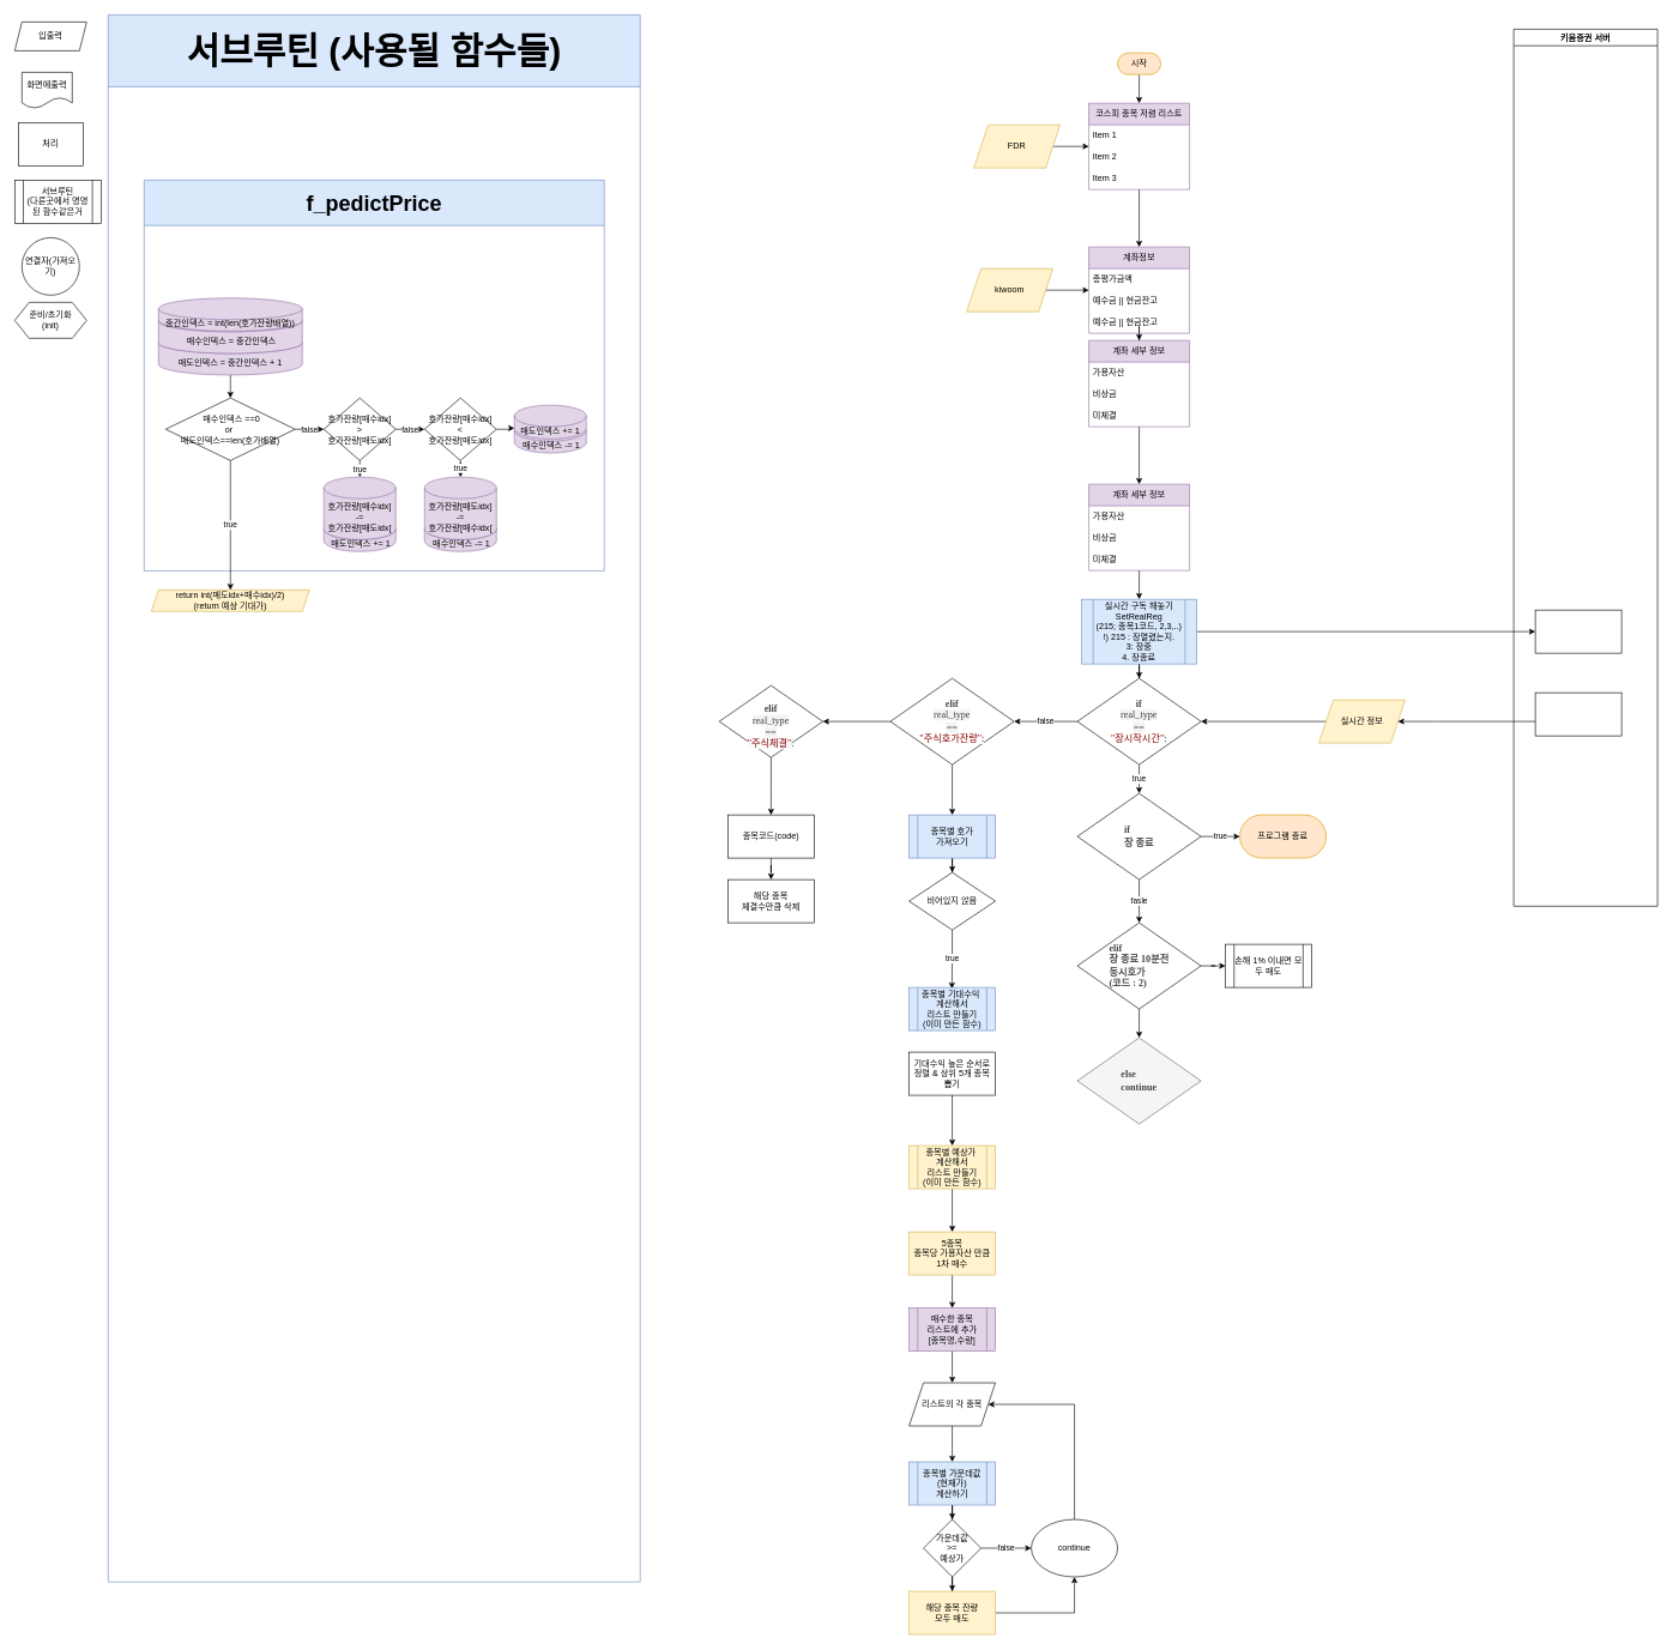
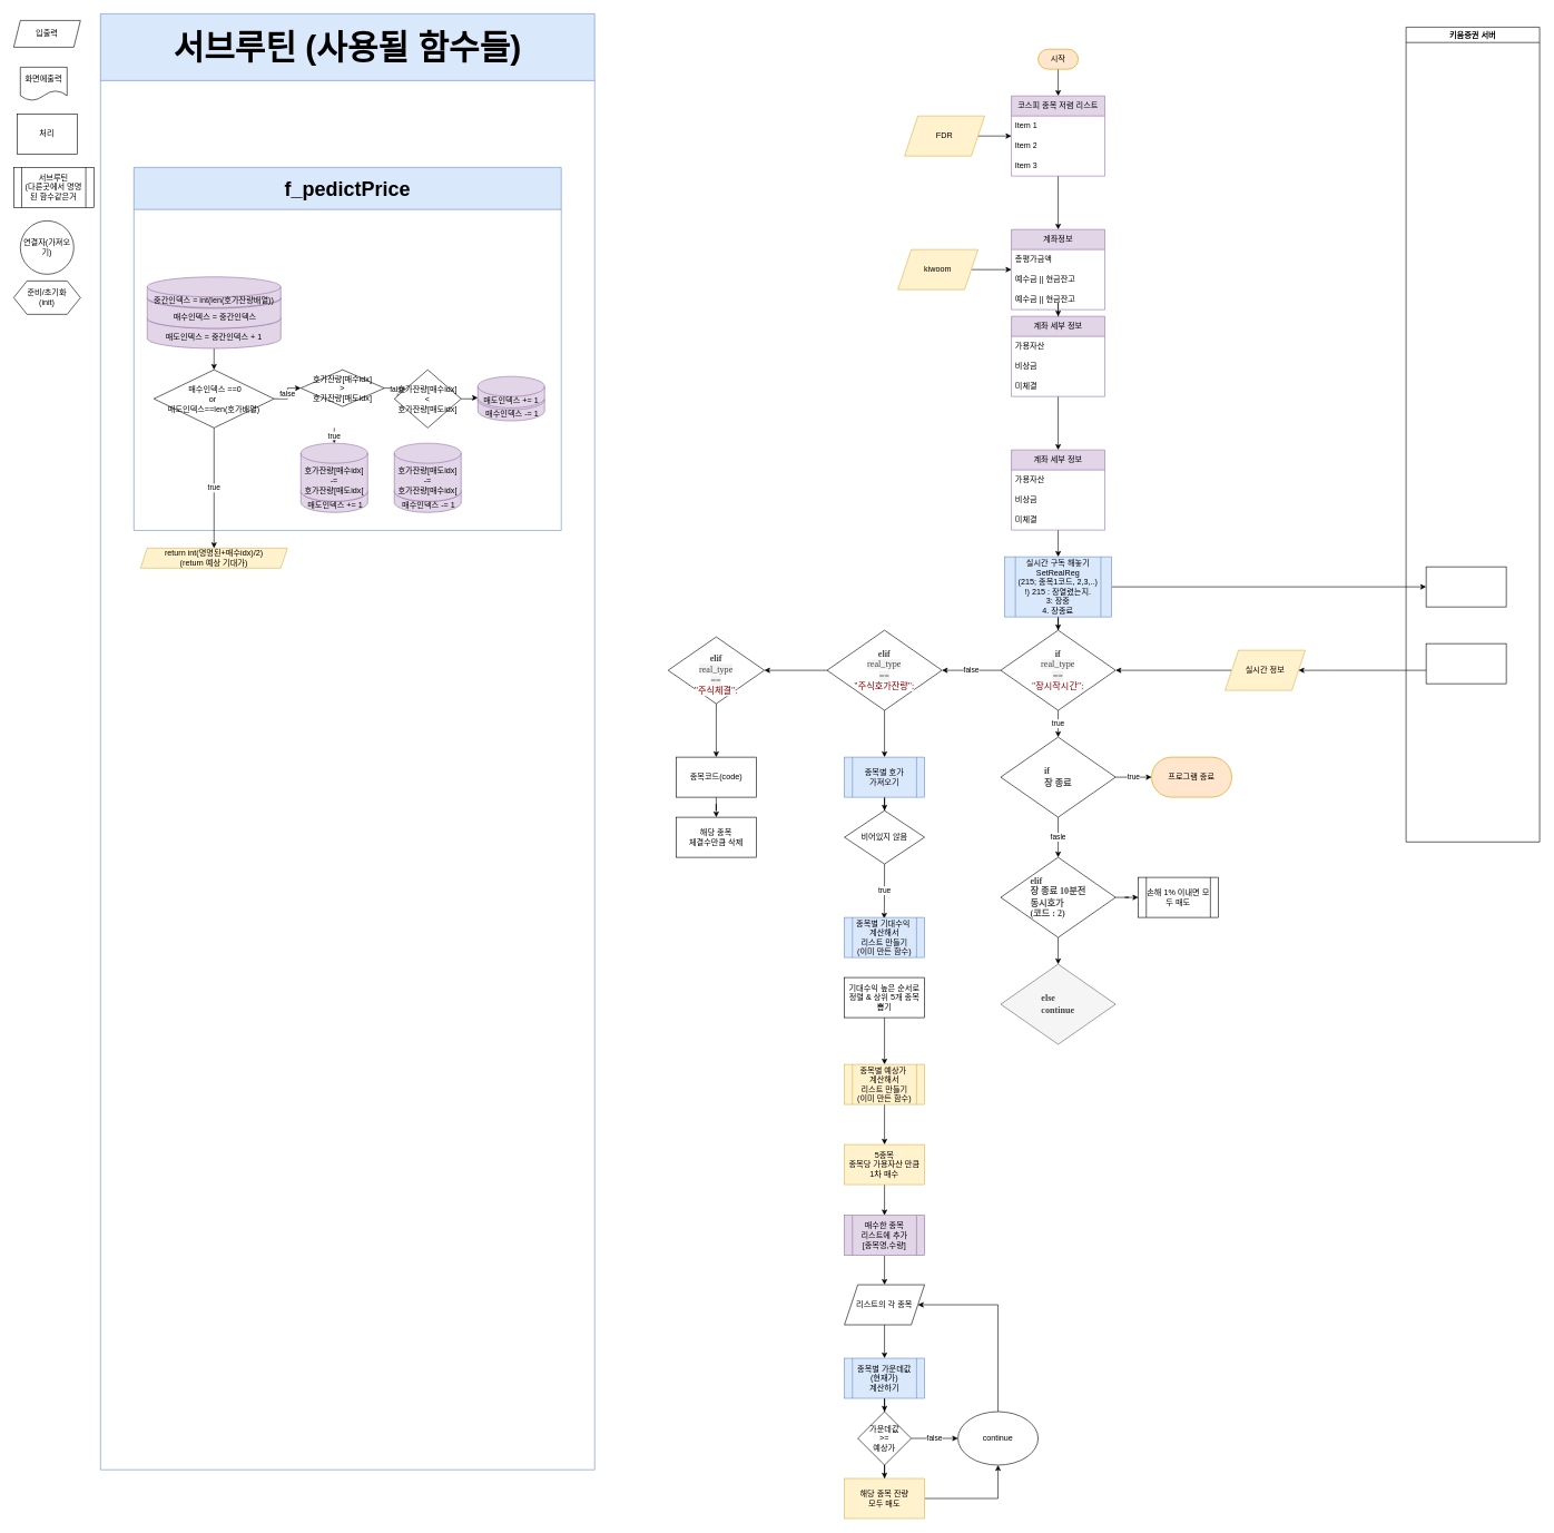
- <mxCell id="15" value="호가잔량[매수idx]&lt;br&gt;&amp;gt;&lt;br&gt;호가잔량[매도idx]" style="rhombus;whiteSpace=wrap;html=1;" vertex="1" parent="3"><mxGeometry x="250" y="303" width="100" height="87" as="geometry" /></mxCell>
+ <mxCell id="15" value="호가잔량[매수idx]&lt;br&gt;&amp;gt;&lt;br&gt;호가잔량[매도idx]" style="rhombus;whiteSpace=wrap;html=1;" vertex="1" parent="3"><mxGeometry x="250" y="303" width="125" height="55" as="geometry" /></mxCell>
- <mxCell id="16" value="true" style="edgeStyle=orthogonalEdgeStyle;rounded=0;orthogonalLoop=1;jettySize=auto;html=1;entryX=0.5;entryY=0;entryDx=0;entryDy=0;entryPerimeter=0;" edge="1" parent="3" source="17" target="19"><mxGeometry relative="1" as="geometry" /></mxCell>
- <mxCell id="22" value="return&amp;nbsp;int(매도idx+매수idx)/2)&lt;br&gt;(return 예상 기대가)" style="shape=parallelogram;perimeter=parallelogramPerimeter;whiteSpace=wrap;html=1;fixedSize=1;size=10;fillColor=#fff2cc;strokeColor=#d6b656;" vertex="1" parent="2"><mxGeometry x="60" y="800" width="220" height="30" as="geometry" /></mxCell>
+ <mxCell id="22" value="return&amp;nbsp;int(명명된+매수idx)/2)&lt;br&gt;(return 예상 기대가)" style="shape=parallelogram;perimeter=parallelogramPerimeter;whiteSpace=wrap;html=1;fixedSize=1;size=10;fillColor=#fff2cc;strokeColor=#d6b656;" vertex="1" parent="2"><mxGeometry x="60" y="800" width="220" height="30" as="geometry" /></mxCell>
